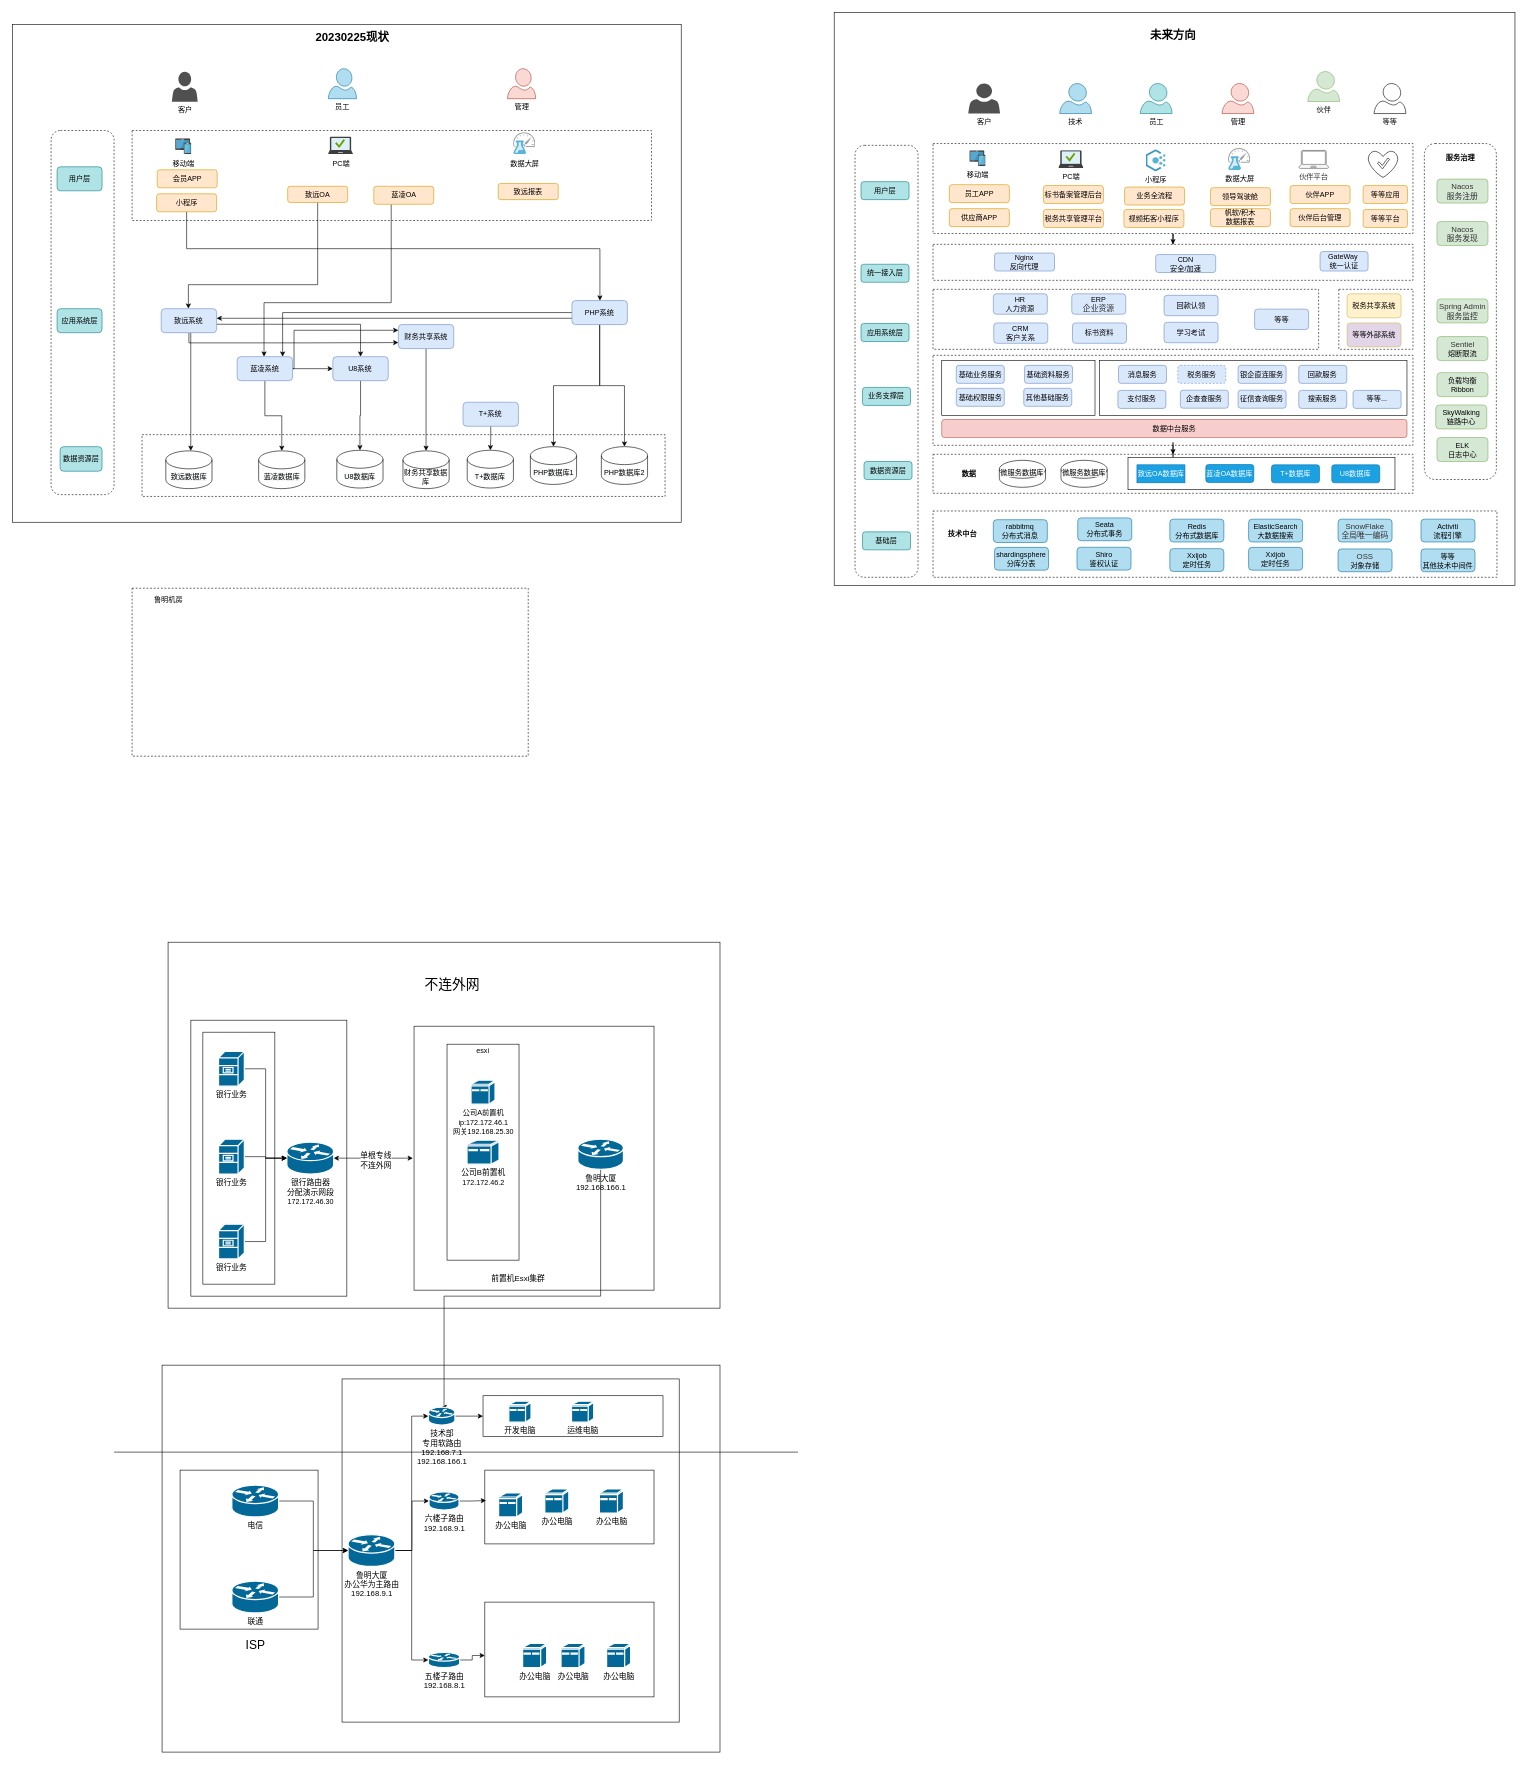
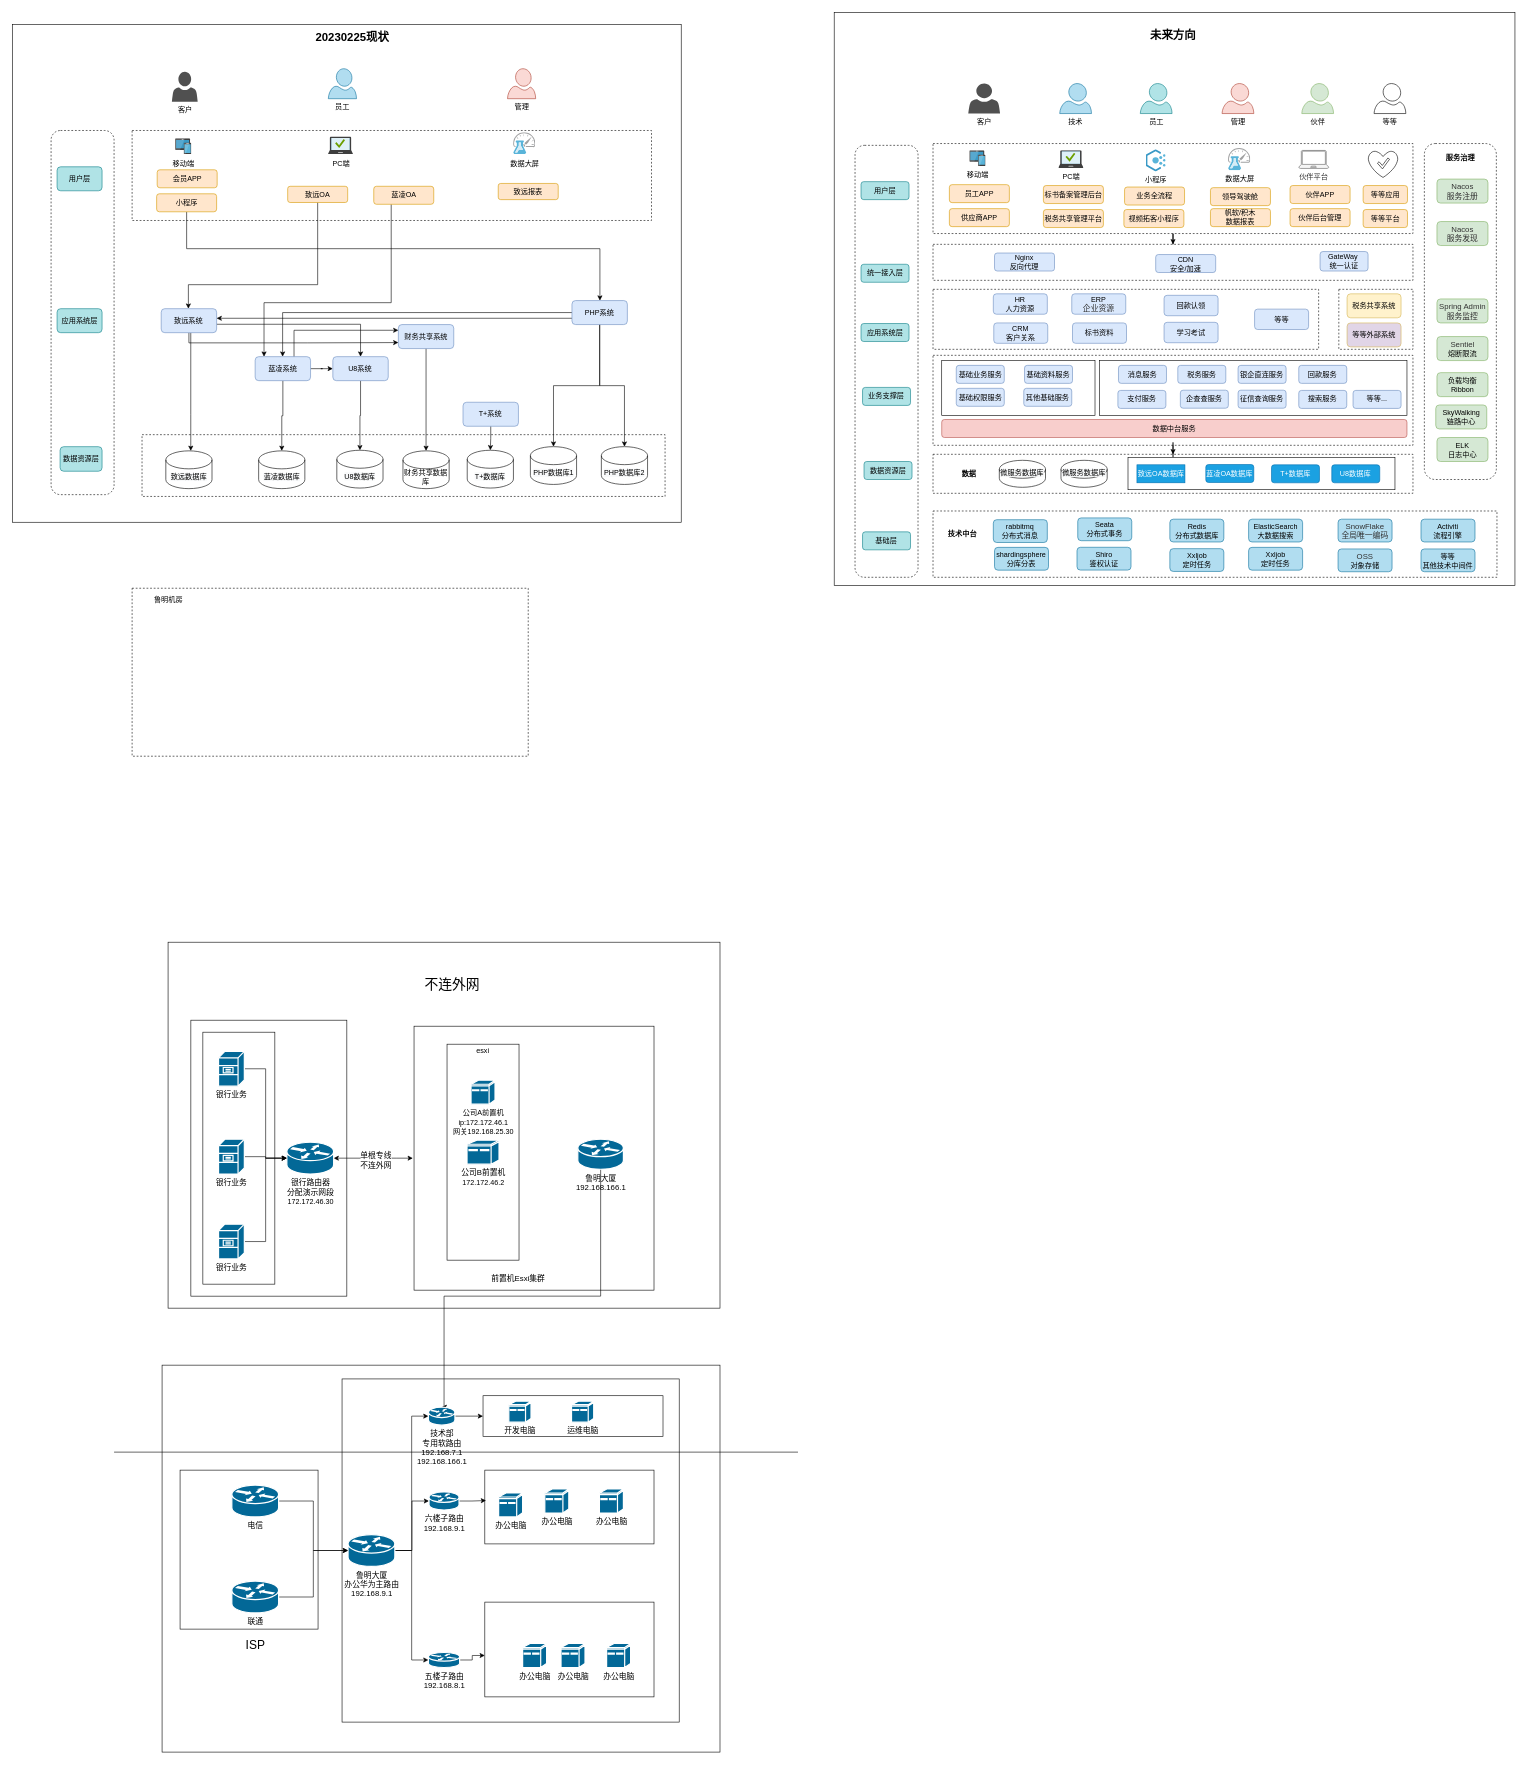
- <mxCell id="89" value="伙伴" style="aspect=fixed;pointerEvents=1;shadow=0;dashed=0;html=1;strokeColor=#82b366;labelPosition=center;verticalLabelPosition=bottom;verticalAlign=top;align=center;fillColor=#d5e8d4;shape=mxgraph.azure.user" vertex="1" parent="1"><mxGeometry x="2179.4" y="118.75" width="53" height="50" as="geometry" /></mxCell>
+ <mxCell id="89" value="伙伴" style="aspect=fixed;pointerEvents=1;shadow=0;dashed=0;html=1;strokeColor=#82b366;labelPosition=center;verticalLabelPosition=bottom;verticalAlign=top;align=center;fillColor=#d5e8d4;shape=mxgraph.azure.user" vertex="1" parent="1"><mxGeometry x="2169.4" y="138.75" width="53" height="50" as="geometry" /></mxCell>
- <mxCell id="119" value="蓝凌系统" style="rounded=1;whiteSpace=wrap;html=1;fillColor=#dae8fc;strokeColor=#6c8ebf;" vertex="1" parent="1"><mxGeometry x="394.8" y="594" width="92.35" height="40" as="geometry" /></mxCell>
+ <mxCell id="119" value="蓝凌系统" style="rounded=1;whiteSpace=wrap;html=1;fillColor=#dae8fc;strokeColor=#6c8ebf;" vertex="1" parent="1"><mxGeometry x="424.8" y="594" width="92.35" height="40" as="geometry" /></mxCell>
- <mxCell id="52" value="税务服务" style="rounded=1;whiteSpace=wrap;html=1;fillColor=#dae8fc;strokeColor=#6c8ebf;dashed=1;" vertex="1" parent="1"><mxGeometry x="1962.77" y="608.5" width="80" height="30" as="geometry" /></mxCell>
+ <mxCell id="52" value="税务服务" style="rounded=1;whiteSpace=wrap;html=1;fillColor=#dae8fc;strokeColor=#6c8ebf;" vertex="1" parent="1"><mxGeometry x="1962.77" y="608.5" width="80" height="30" as="geometry" /></mxCell>
